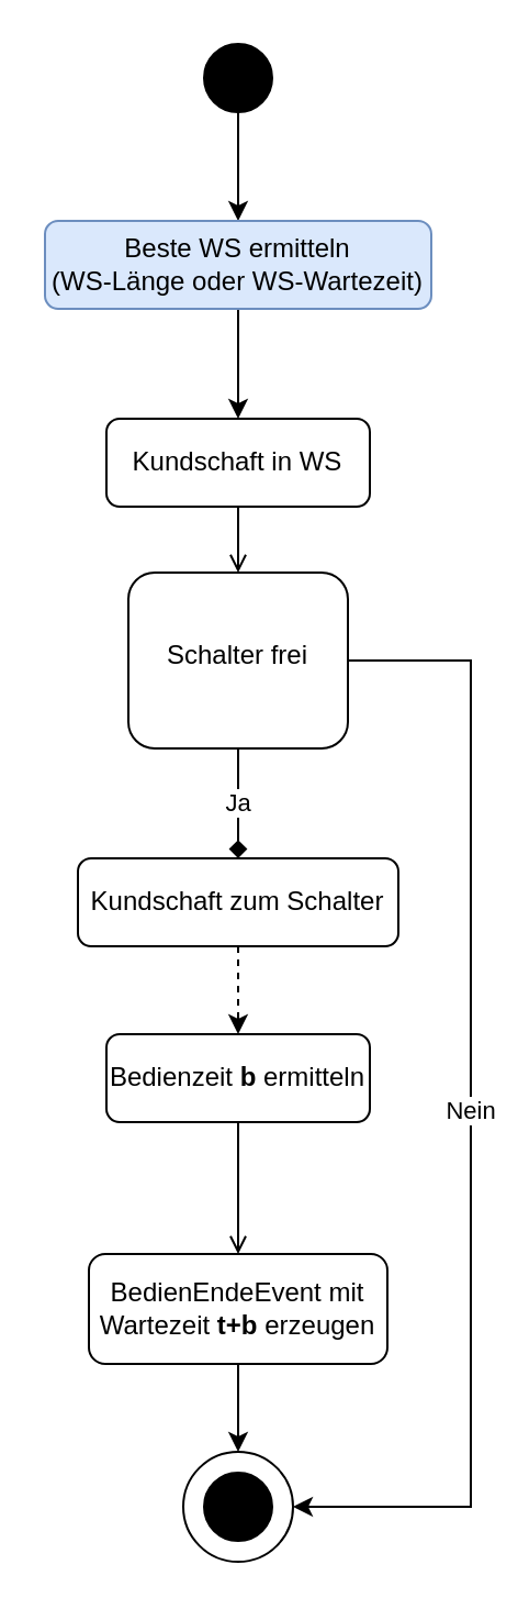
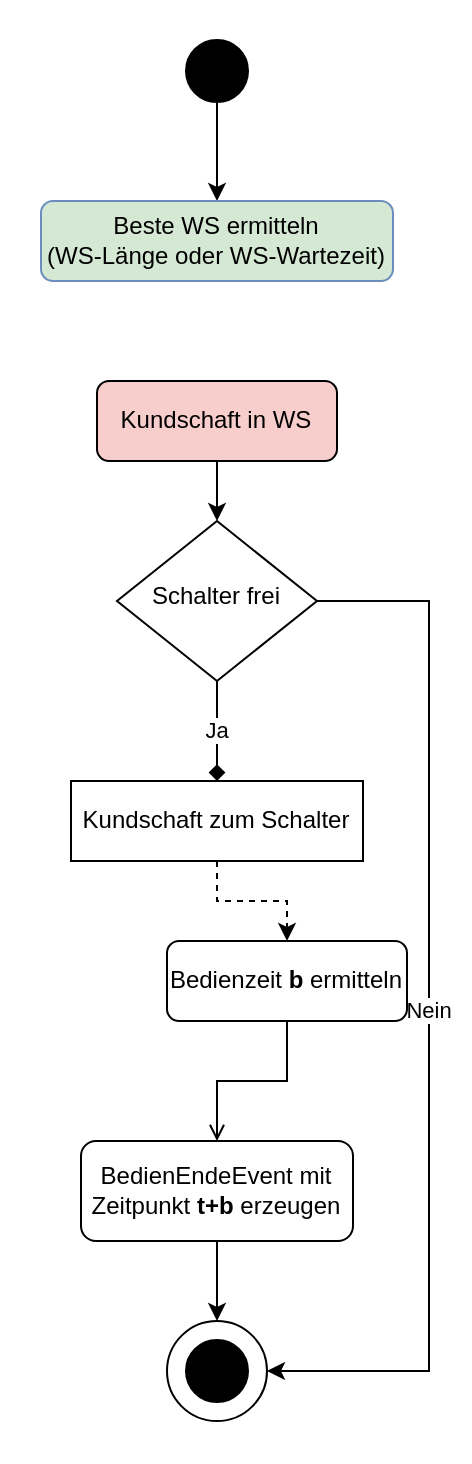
- <mxCell id="9" value="Beste WS ermitteln&lt;br&gt;(WS-Länge oder WS-Wartezeit)" style="rounded=1;whiteSpace=wrap;html=1;fontSize=12;glass=0;strokeWidth=1;shadow=0;fillColor=#dae8fc;strokeColor=#6c8ebf;" vertex="1" parent="1"><mxGeometry x="20" y="100" width="176" height="40" as="geometry" /></mxCell>
+ <mxCell id="9" value="Beste WS ermitteln&lt;br&gt;(WS-Länge oder WS-Wartezeit)" style="rounded=1;whiteSpace=wrap;html=1;fontSize=12;glass=0;strokeWidth=1;shadow=0;fillColor=#d5e8d4;strokeColor=#6c8ebf;" vertex="1" parent="1"><mxGeometry x="20" y="100" width="176" height="40" as="geometry" /></mxCell>
- <mxCell id="8" style="edgeStyle=orthogonalEdgeStyle;rounded=0;orthogonalLoop=1;jettySize=auto;html=1;exitX=0.5;exitY=1;exitDx=0;exitDy=0;entryX=0.5;entryY=0;entryDx=0;entryDy=0;" edge="1" parent="1" source="9" target="3"><mxGeometry relative="1" as="geometry" /></mxCell>
- <mxCell id="3" value="Kundschaft in WS" style="rounded=1;whiteSpace=wrap;html=1;fontSize=12;glass=0;strokeWidth=1;shadow=0;" parent="1" vertex="1"><mxGeometry x="48" y="190" width="120" height="40" as="geometry" /></mxCell>
+ <mxCell id="3" value="Kundschaft in WS" style="rounded=1;whiteSpace=wrap;html=1;fontSize=12;glass=0;strokeWidth=1;shadow=0;fillColor=#f8cecc;" parent="1" vertex="1"><mxGeometry x="48" y="190" width="120" height="40" as="geometry" /></mxCell>
- <mxCell id="2" style="edgeStyle=orthogonalEdgeStyle;rounded=0;orthogonalLoop=1;jettySize=auto;html=1;exitX=0.5;exitY=1;exitDx=0;exitDy=0;endArrow=open;" edge="1" parent="1" source="3" target="12"><mxGeometry relative="1" as="geometry" /></mxCell>
+ <mxCell id="2" style="edgeStyle=orthogonalEdgeStyle;rounded=0;orthogonalLoop=1;jettySize=auto;html=1;exitX=0.5;exitY=1;exitDx=0;exitDy=0;" edge="1" parent="1" source="3" target="12"><mxGeometry relative="1" as="geometry" /></mxCell>
- <mxCell id="12" value="Schalter frei" style="whiteSpace=wrap;html=1;shadow=0;fontFamily=Helvetica;fontSize=12;align=center;strokeWidth=1;spacing=6;spacingTop=-4;rounded=1;" vertex="1" parent="1"><mxGeometry x="58" y="260" width="100" height="80" as="geometry" /></mxCell>
+ <mxCell id="12" value="Schalter frei" style="rhombus;whiteSpace=wrap;html=1;shadow=0;fontFamily=Helvetica;fontSize=12;align=center;strokeWidth=1;spacing=6;spacingTop=-4;" vertex="1" parent="1"><mxGeometry x="58" y="260" width="100" height="80" as="geometry" /></mxCell>
- <mxCell id="7" value="Kundschaft zum Schalter" style="rounded=1;whiteSpace=wrap;html=1;fontSize=12;glass=0;strokeWidth=1;shadow=0;" vertex="1" parent="1"><mxGeometry x="35" y="390" width="146" height="40" as="geometry" /></mxCell>
+ <mxCell id="7" value="Kundschaft zum Schalter" style="whiteSpace=wrap;html=1;fontSize=12;glass=0;strokeWidth=1;shadow=0;rounded=0;" vertex="1" parent="1"><mxGeometry x="35" y="390" width="146" height="40" as="geometry" /></mxCell>
- <mxCell id="14" value="Bedienzeit &lt;b&gt;b&lt;/b&gt; ermitteln" style="rounded=1;whiteSpace=wrap;html=1;fontSize=12;glass=0;strokeWidth=1;shadow=0;" vertex="1" parent="1"><mxGeometry x="48" y="470" width="120" height="40" as="geometry" /></mxCell>
+ <mxCell id="14" value="Bedienzeit &lt;b&gt;b&lt;/b&gt; ermitteln" style="rounded=1;whiteSpace=wrap;html=1;fontSize=12;glass=0;strokeWidth=1;shadow=0;" vertex="1" parent="1"><mxGeometry x="83" y="470" width="120" height="40" as="geometry" /></mxCell>
- <mxCell id="16" value="BedienEndeEvent mit Wartezeit &lt;b&gt;t+b&lt;/b&gt; erzeugen" style="rounded=1;whiteSpace=wrap;html=1;fontSize=12;glass=0;strokeWidth=1;shadow=0;" vertex="1" parent="1"><mxGeometry x="40" y="570" width="136" height="50" as="geometry" /></mxCell>
+ <mxCell id="16" value="BedienEndeEvent mit Zeitpunkt &lt;b&gt;t+b&lt;/b&gt; erzeugen" style="rounded=1;whiteSpace=wrap;html=1;fontSize=12;glass=0;strokeWidth=1;shadow=0;" vertex="1" parent="1"><mxGeometry x="40" y="570" width="136" height="50" as="geometry" /></mxCell>
